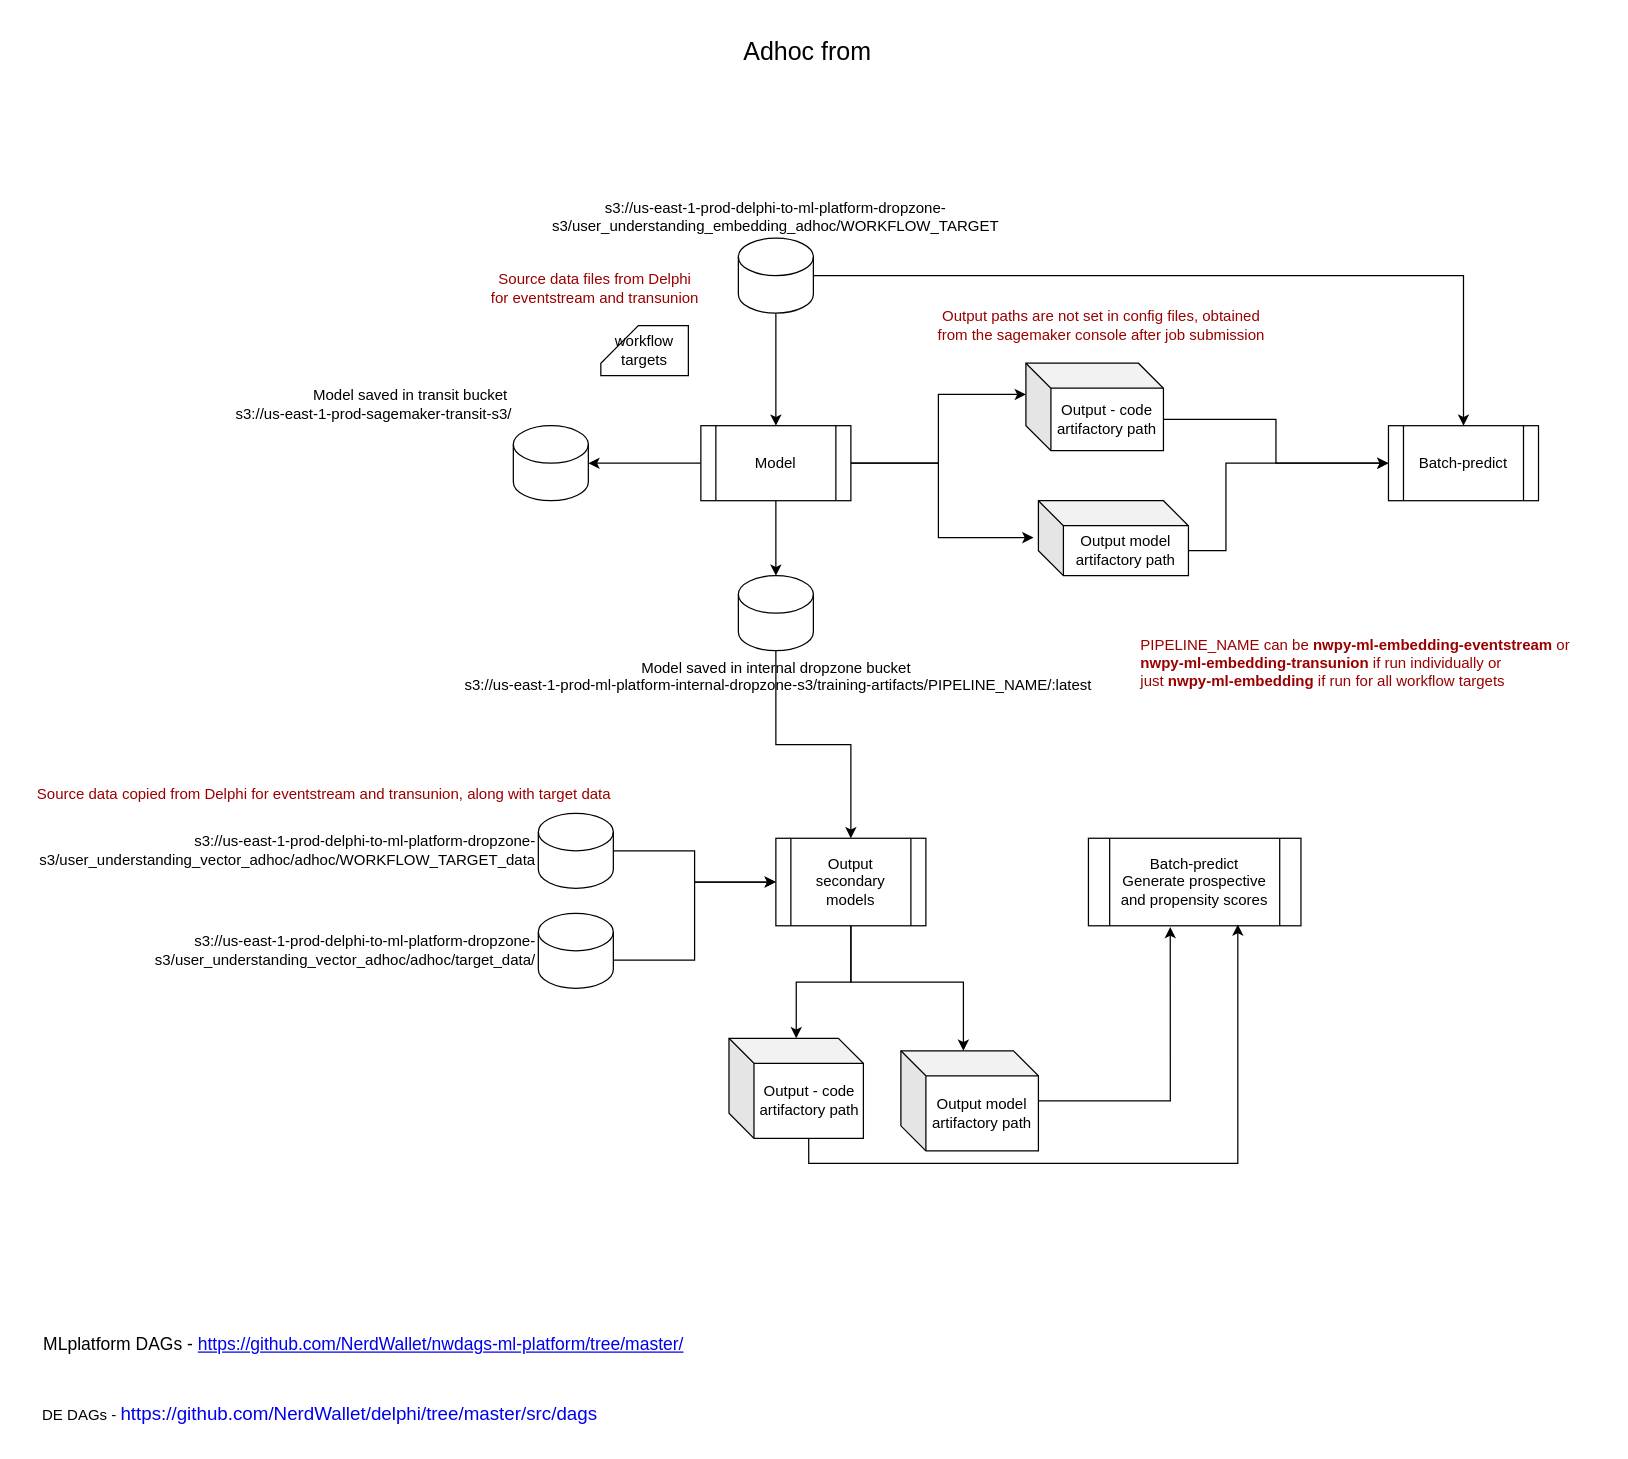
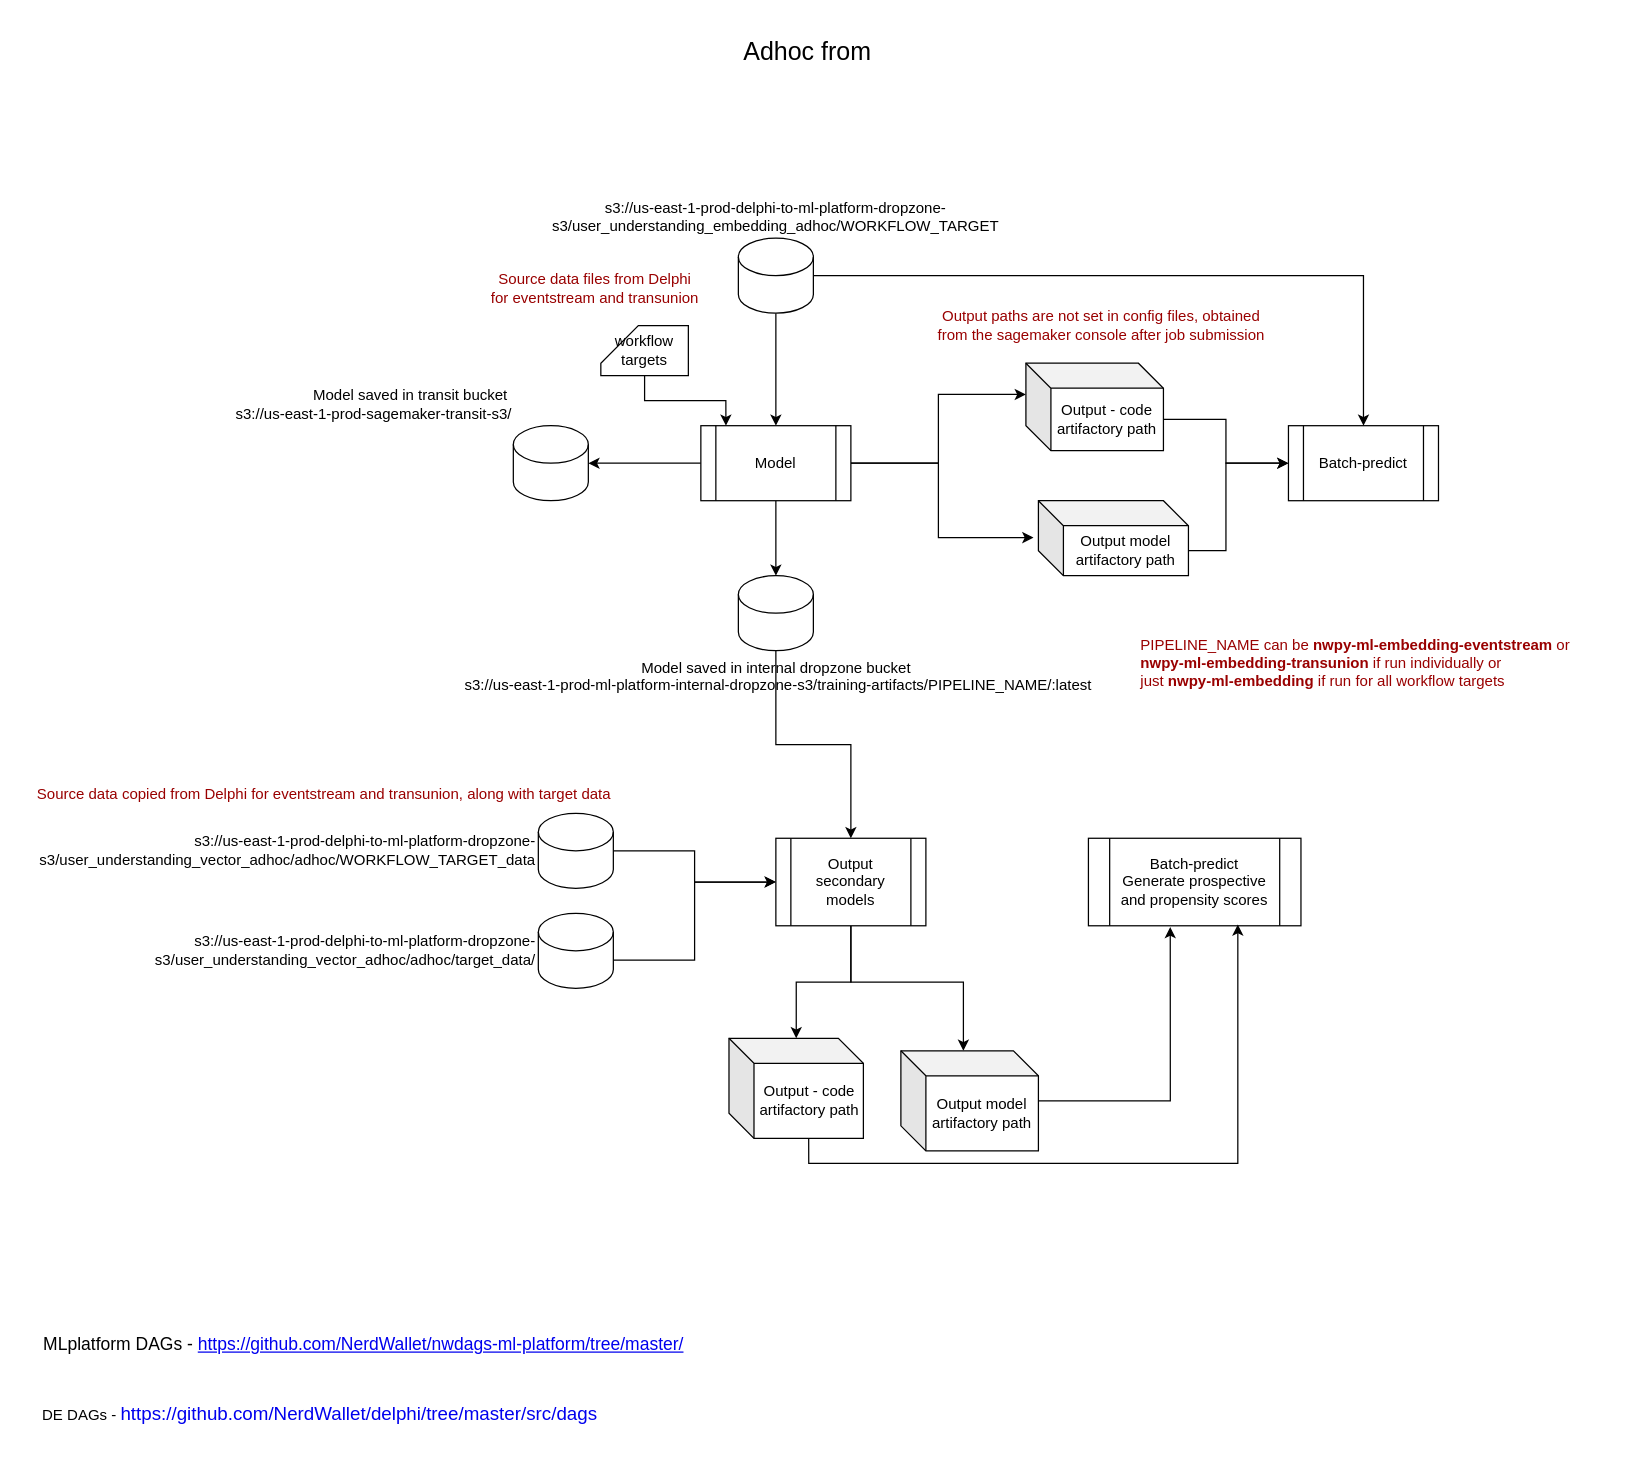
+ <mxCell id="21" style="edgeStyle=orthogonalEdgeStyle;rounded=0;orthogonalLoop=1;jettySize=auto;html=1;exitX=0.5;exitY=1;exitDx=0;exitDy=0;exitPerimeter=0;entryX=0.167;entryY=0;entryDx=0;entryDy=0;entryPerimeter=0;fontColor=#000000;" parent="1" source="22" target="7" edge="1"><mxGeometry relative="1" as="geometry" /></mxCell>
- <mxCell id="8" value="Batch-predict" style="shape=process;whiteSpace=wrap;html=1;backgroundOutline=1;" parent="1" vertex="1"><mxGeometry x="1110" y="340" width="120" height="60" as="geometry" /></mxCell>
+ <mxCell id="8" value="Batch-predict" style="shape=process;whiteSpace=wrap;html=1;backgroundOutline=1;" parent="1" vertex="1"><mxGeometry x="1030" y="340" width="120" height="60" as="geometry" /></mxCell>
